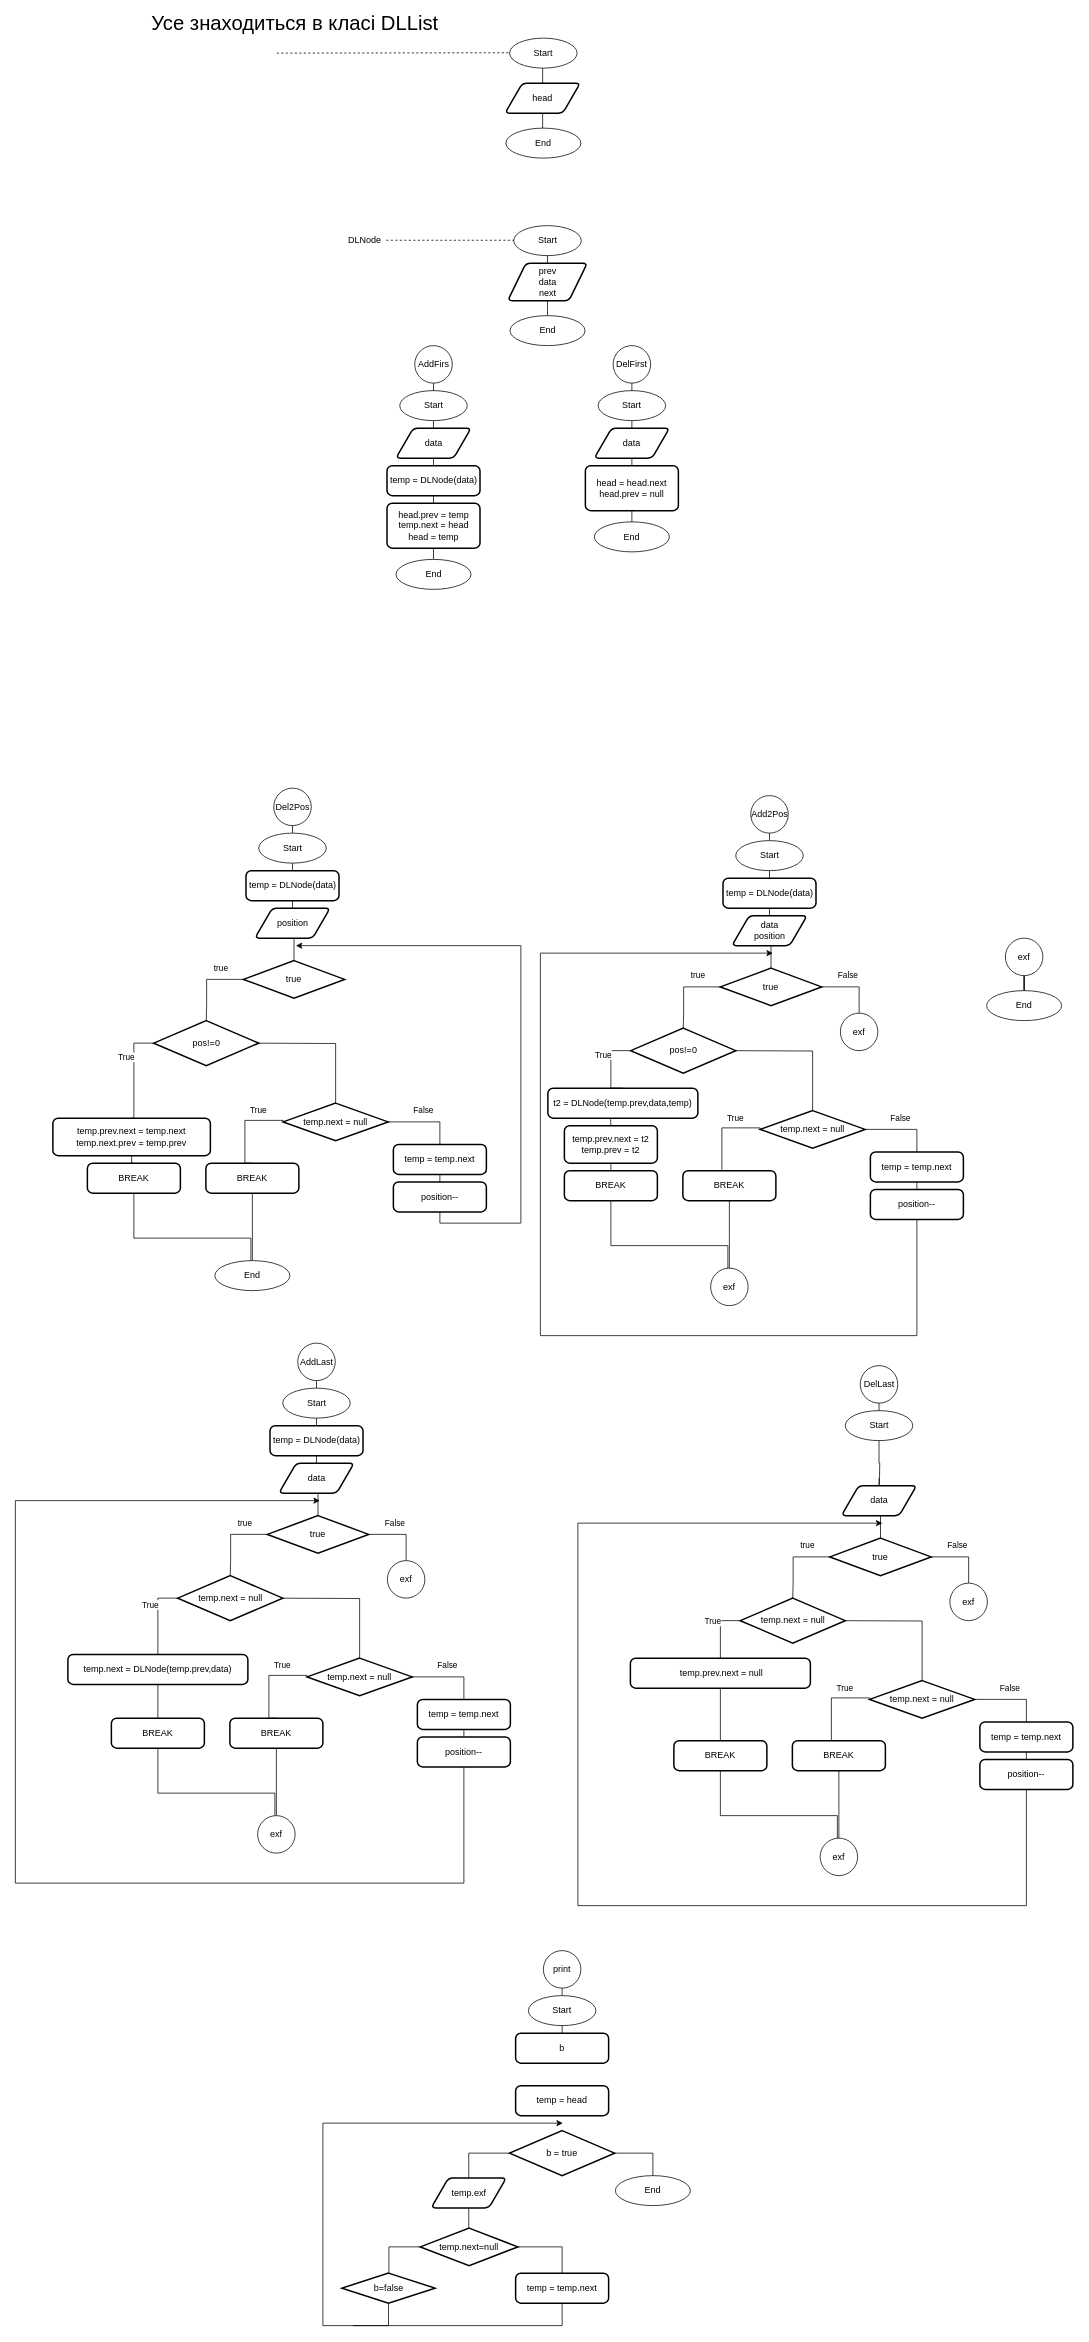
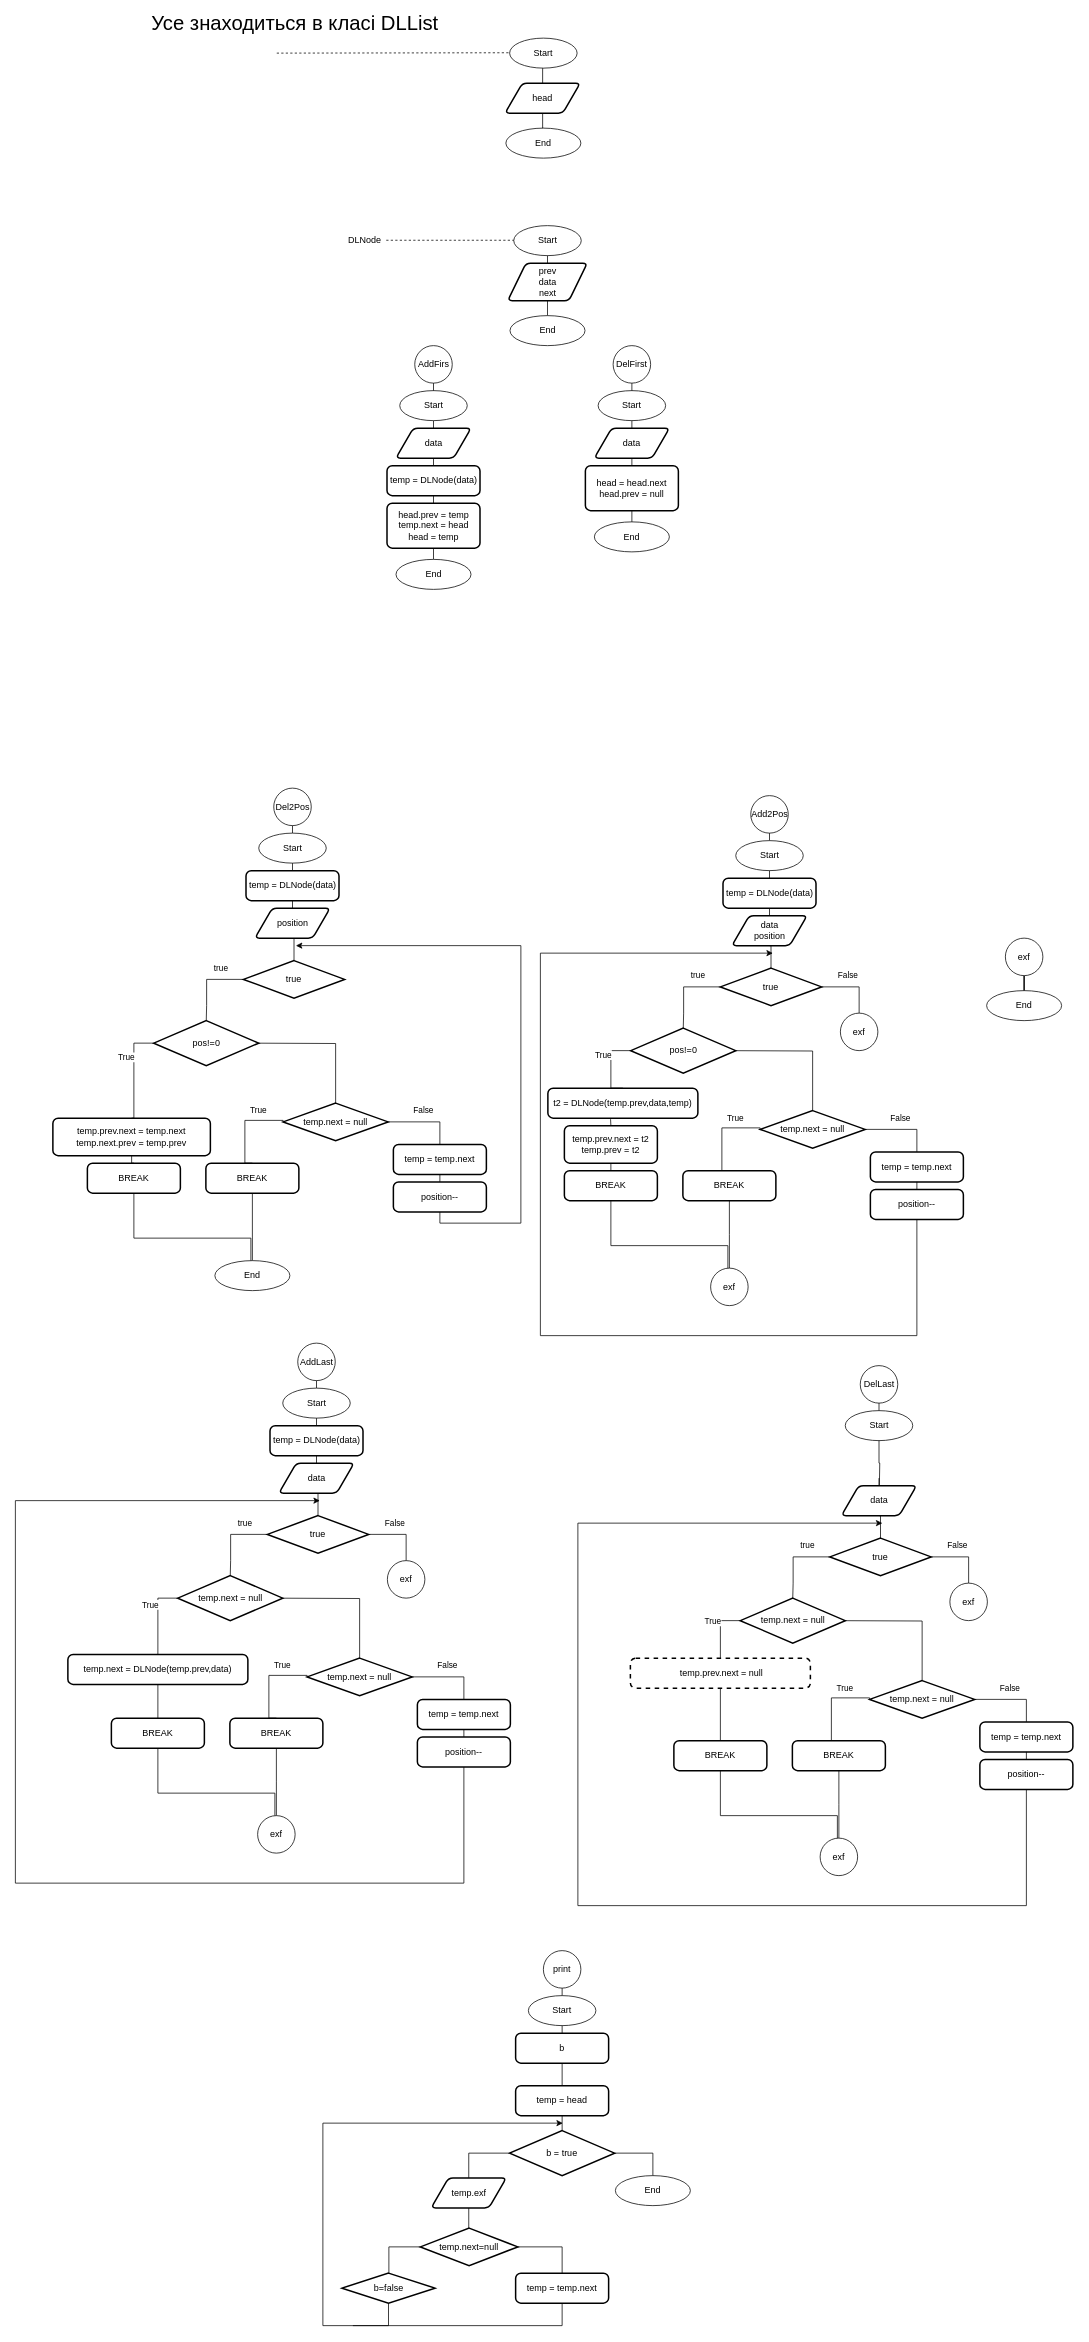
- <mxCell id="136" value="&amp;nbsp;temp.prev.next = null" style="rounded=1;whiteSpace=wrap;html=1;absoluteArcSize=1;arcSize=14;strokeWidth=2;" parent="1" vertex="1"><mxGeometry x="840" y="2210" width="240" height="40" as="geometry" /></mxCell>
+ <mxCell id="136" value="&amp;nbsp;temp.prev.next = null" style="rounded=1;whiteSpace=wrap;html=1;absoluteArcSize=1;arcSize=14;strokeWidth=2;dashed=1;" parent="1" vertex="1"><mxGeometry x="840" y="2210" width="240" height="40" as="geometry" /></mxCell>
+ <mxCell id="155" style="edgeStyle=orthogonalEdgeStyle;rounded=0;orthogonalLoop=1;jettySize=auto;html=1;exitX=0.5;exitY=0;exitDx=0;exitDy=0;exitPerimeter=0;entryX=0.5;entryY=1;entryDx=0;entryDy=0;endArrow=none;endFill=0;" edge="1" parent="1" source="158" target="159"><mxGeometry relative="1" as="geometry" /></mxCell>
